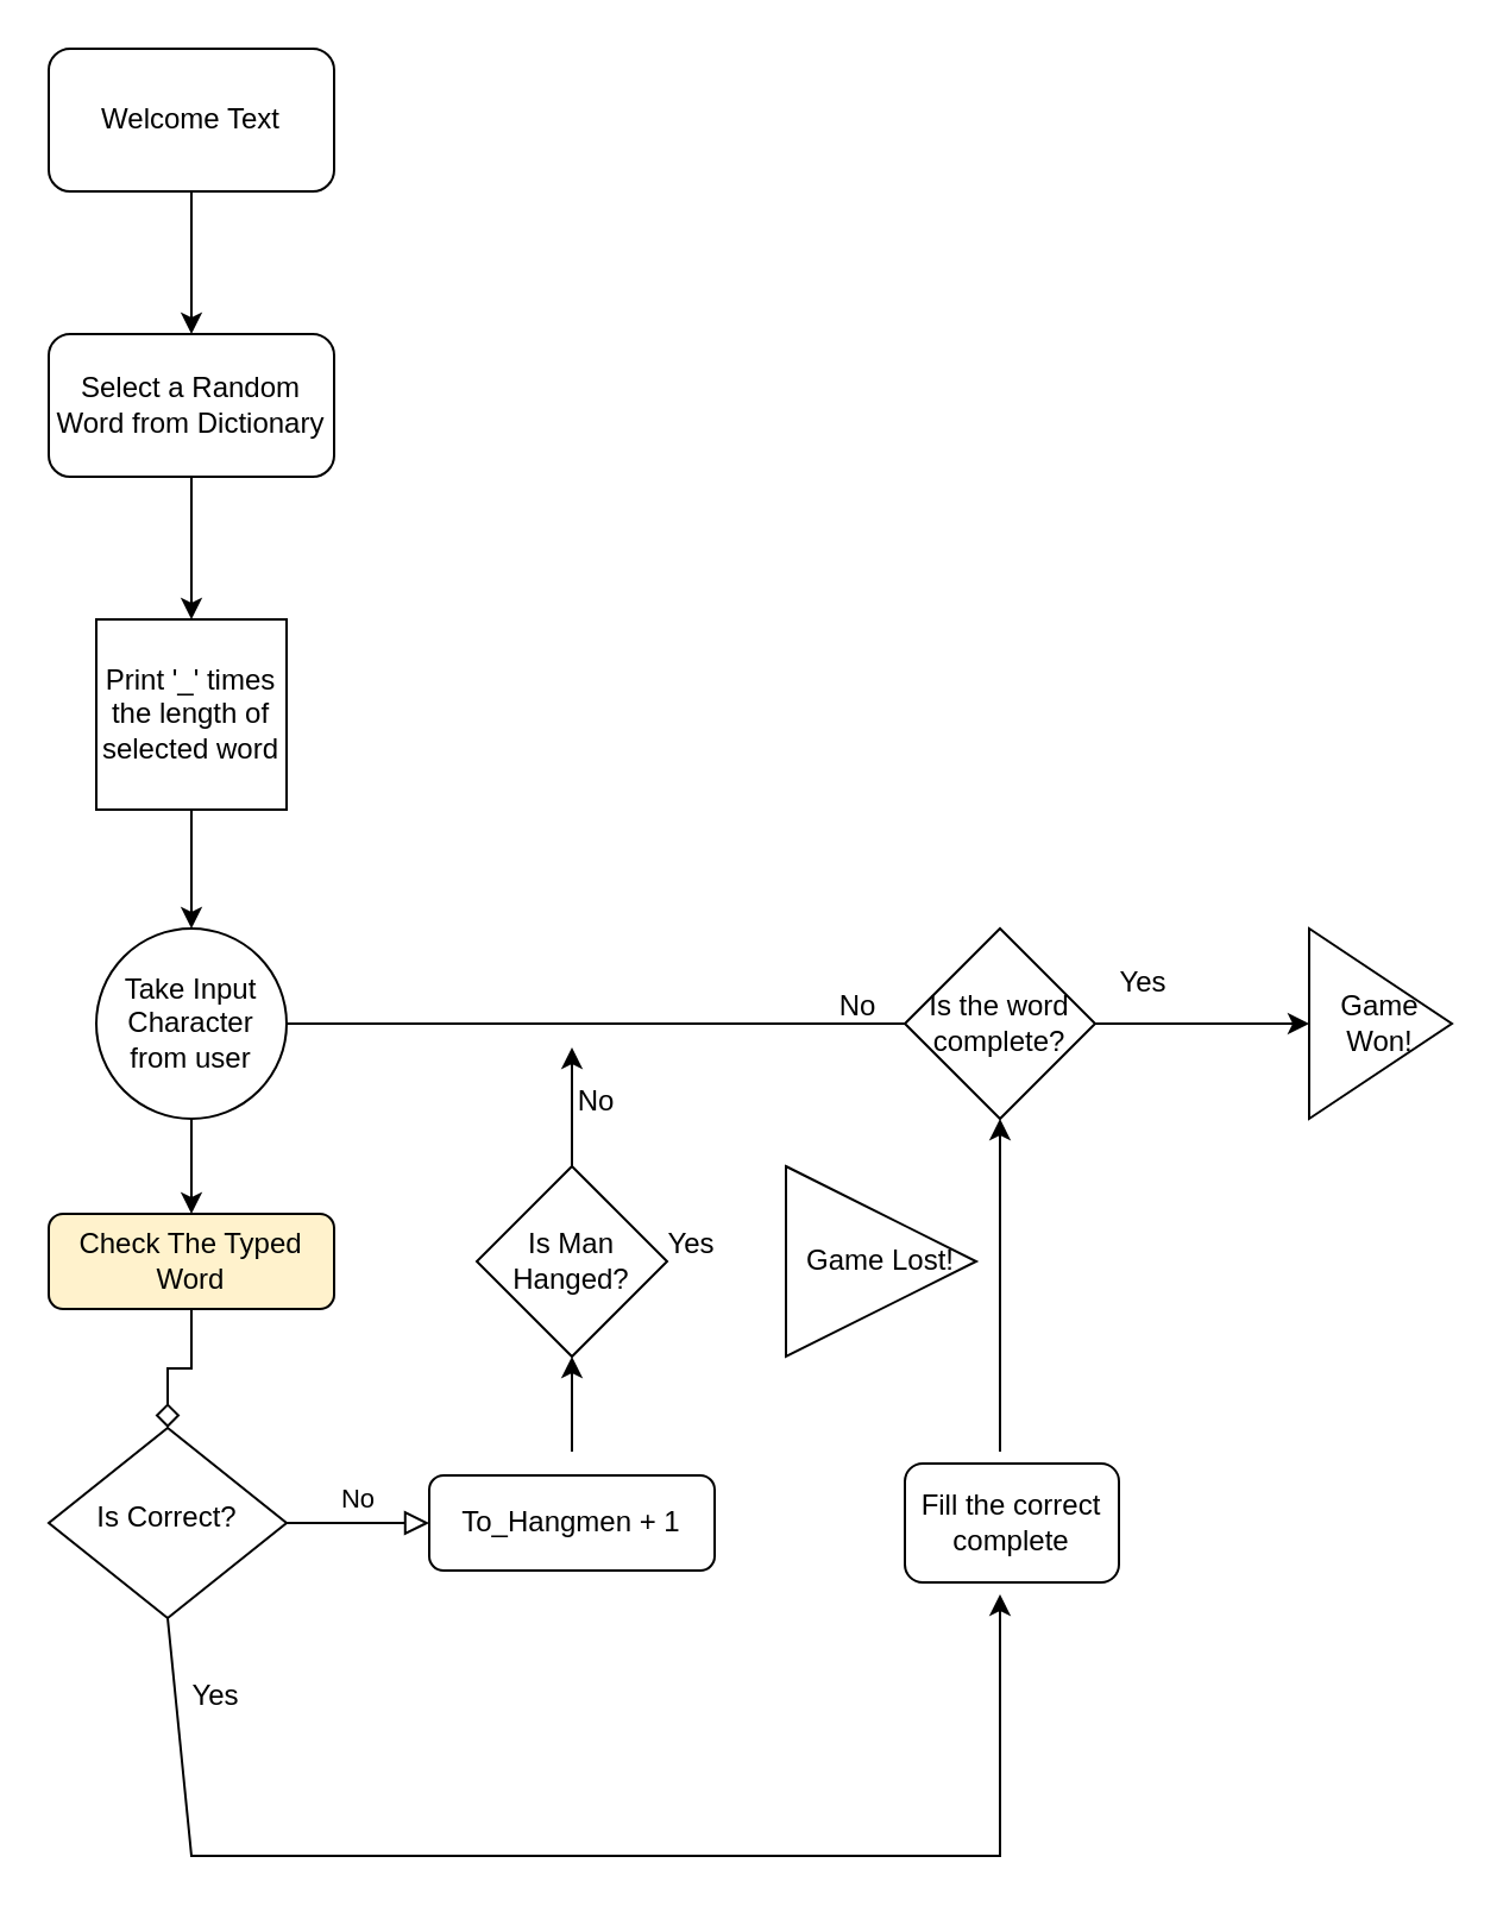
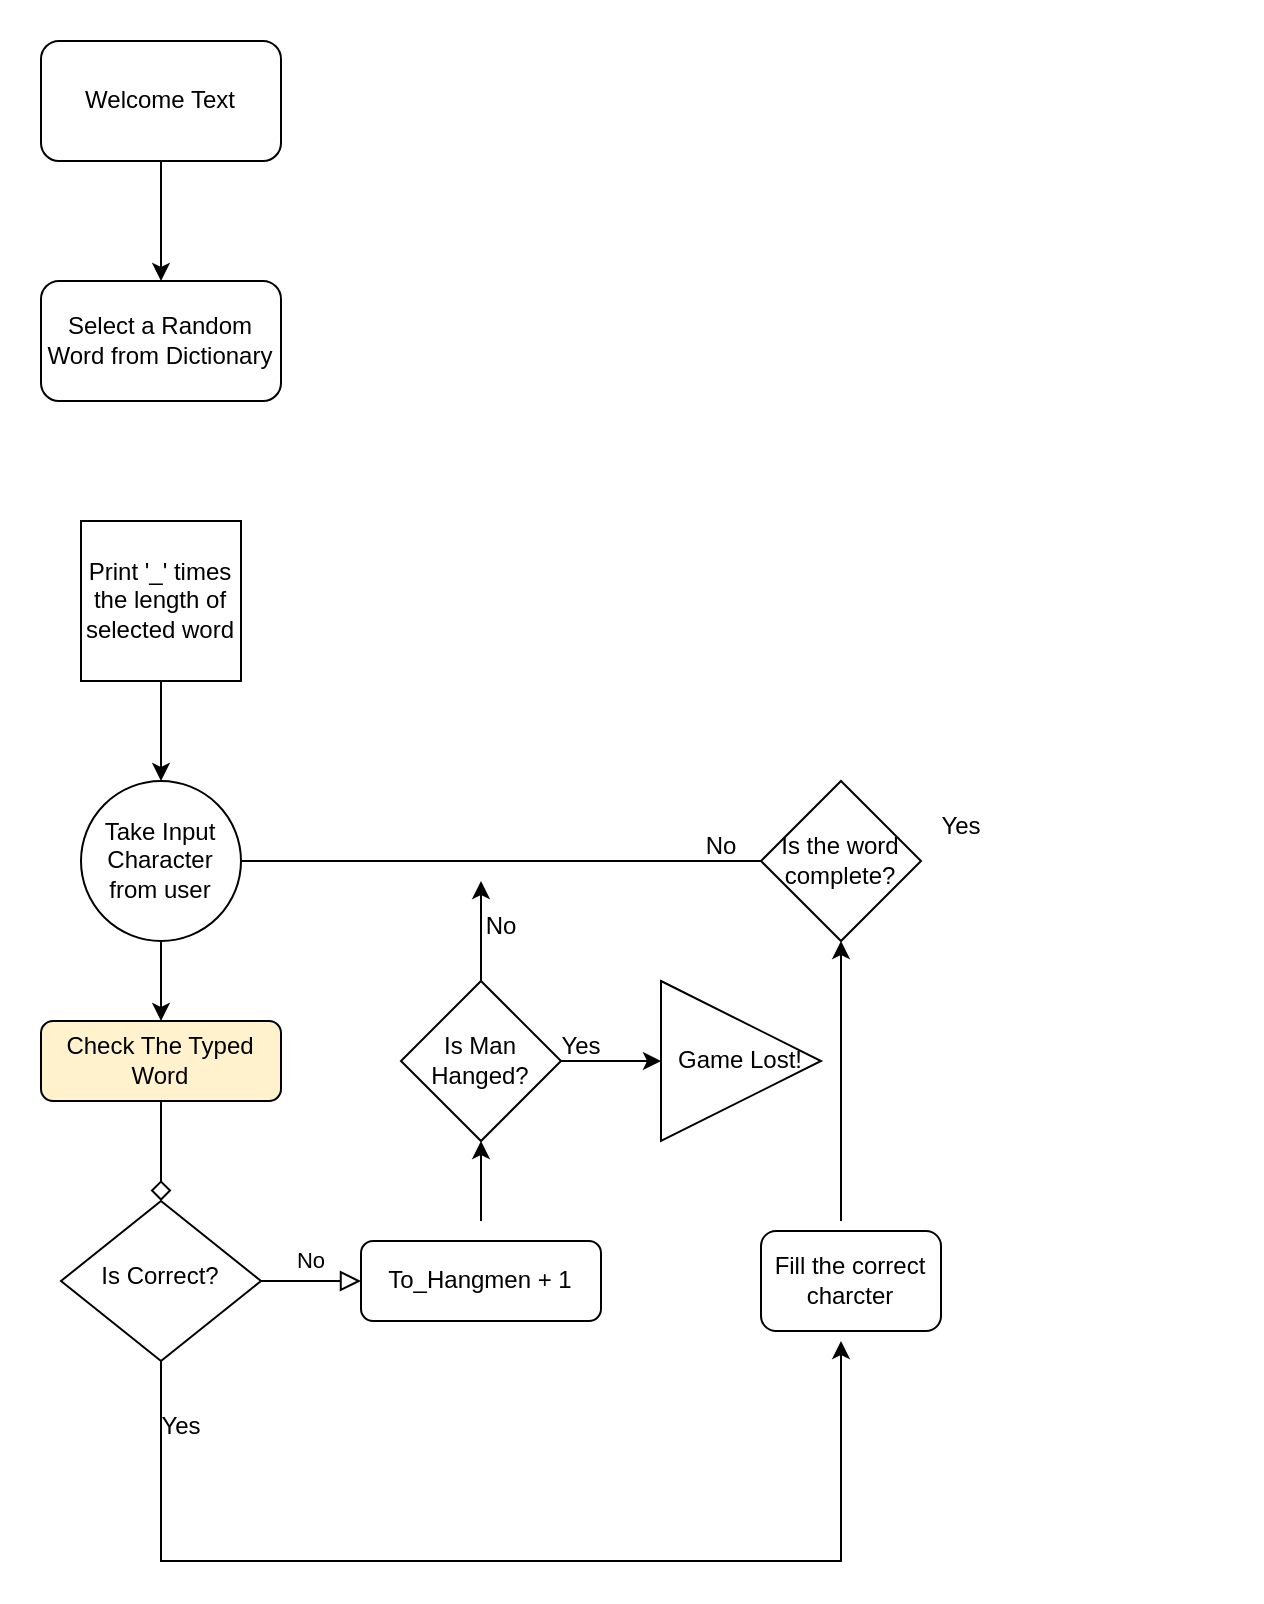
- <mxCell id="13" value="" style="endArrow=classic;html=1;rounded=0;exitX=0.5;exitY=1;exitDx=0;exitDy=0;entryX=0.5;entryY=0;entryDx=0;entryDy=0;" edge="1" parent="1" source="10" target="12"><mxGeometry width="50" height="50" relative="1" as="geometry"><mxPoint x="190" y="420" as="sourcePoint" /><mxPoint x="240" y="370" as="targetPoint" /></mxGeometry></mxCell>
- <mxCell id="29" value="" style="endArrow=classic;html=1;rounded=0;exitX=1;exitY=0.5;exitDx=0;exitDy=0;entryX=0;entryY=0.5;entryDx=0;entryDy=0;" edge="1" parent="1" source="24" target="28"><mxGeometry width="50" height="50" relative="1" as="geometry"><mxPoint x="390" y="410" as="sourcePoint" /><mxPoint x="440" y="360" as="targetPoint" /></mxGeometry></mxCell>
- <mxCell id="28" value="Game Won!" style="triangle;whiteSpace=wrap;html=1;" vertex="1" parent="1"><mxGeometry x="550" y="390" width="60" height="80" as="geometry" /></mxCell>
+ <mxCell id="23" value="" style="endArrow=classic;html=1;rounded=0;entryX=0;entryY=0.5;entryDx=0;entryDy=0;exitX=1;exitY=0.5;exitDx=0;exitDy=0;" edge="1" parent="1" source="18" target="22"><mxGeometry width="50" height="50" relative="1" as="geometry"><mxPoint x="190" y="560" as="sourcePoint" /><mxPoint x="240" y="510" as="targetPoint" /></mxGeometry></mxCell>
- <mxCell id="5" value="Is Correct?" style="rhombus;whiteSpace=wrap;html=1;shadow=0;fontFamily=Helvetica;fontSize=12;align=center;strokeWidth=1;spacing=6;spacingTop=-4;" parent="1" vertex="1"><mxGeometry x="20" y="600" width="100" height="80" as="geometry" /></mxCell>
+ <mxCell id="5" value="Is Correct?" style="rhombus;whiteSpace=wrap;html=1;shadow=0;fontFamily=Helvetica;fontSize=12;align=center;strokeWidth=1;spacing=6;spacingTop=-4;" parent="1" vertex="1"><mxGeometry x="30" y="600" width="100" height="80" as="geometry" /></mxCell>
- <mxCell id="15" value="Fill the correct complete" style="rounded=1;whiteSpace=wrap;html=1;" vertex="1" parent="1"><mxGeometry x="380" y="615" width="90" height="50" as="geometry" /></mxCell>
+ <mxCell id="15" value="Fill the correct charcter" style="rounded=1;whiteSpace=wrap;html=1;" vertex="1" parent="1"><mxGeometry x="380" y="615" width="90" height="50" as="geometry" /></mxCell>
